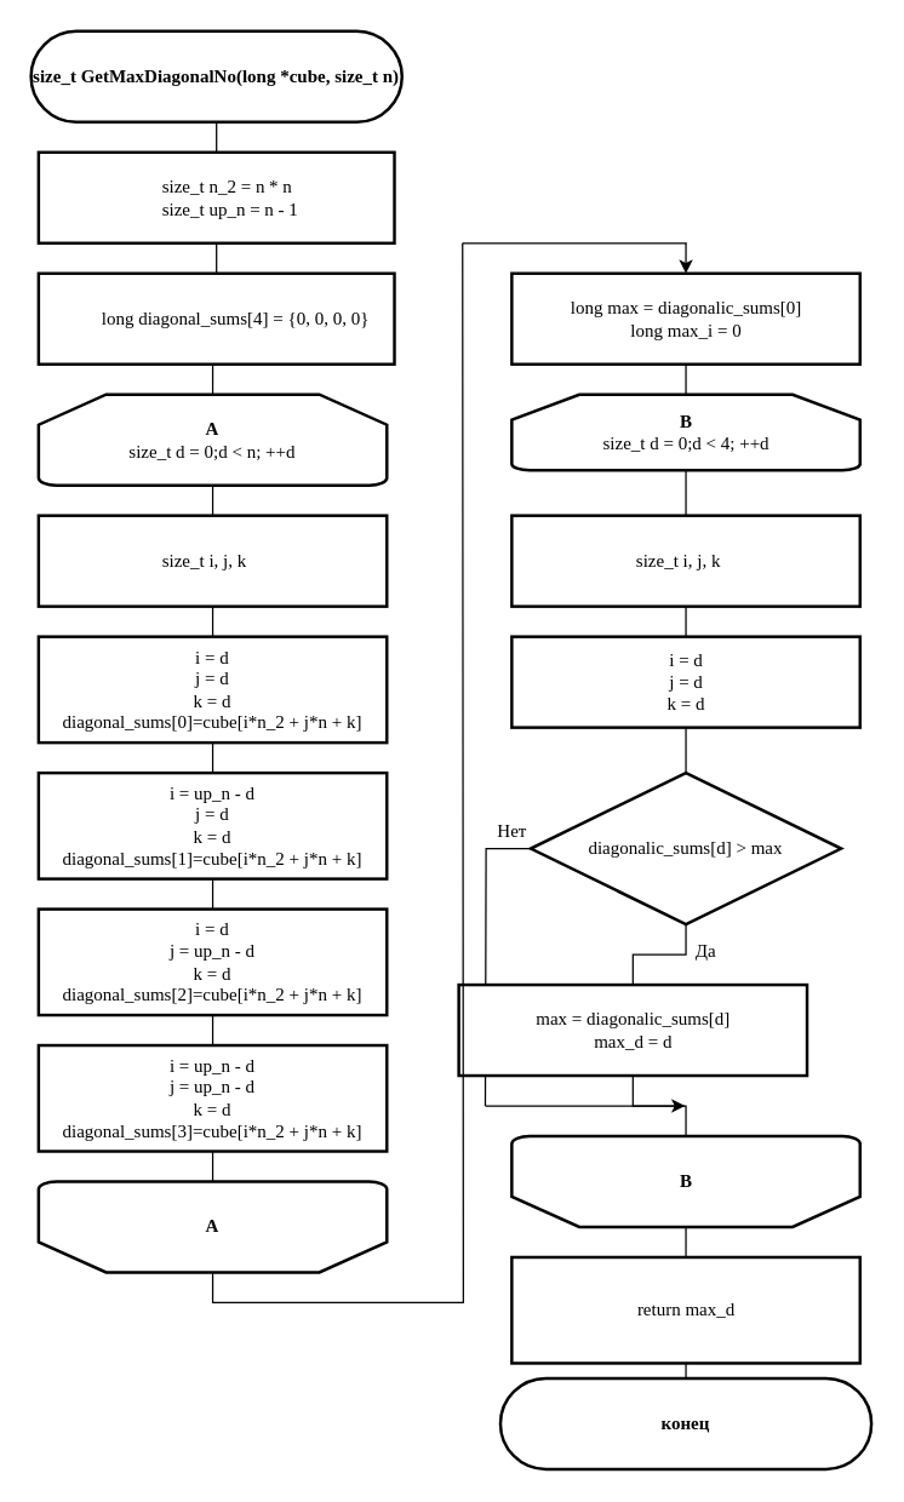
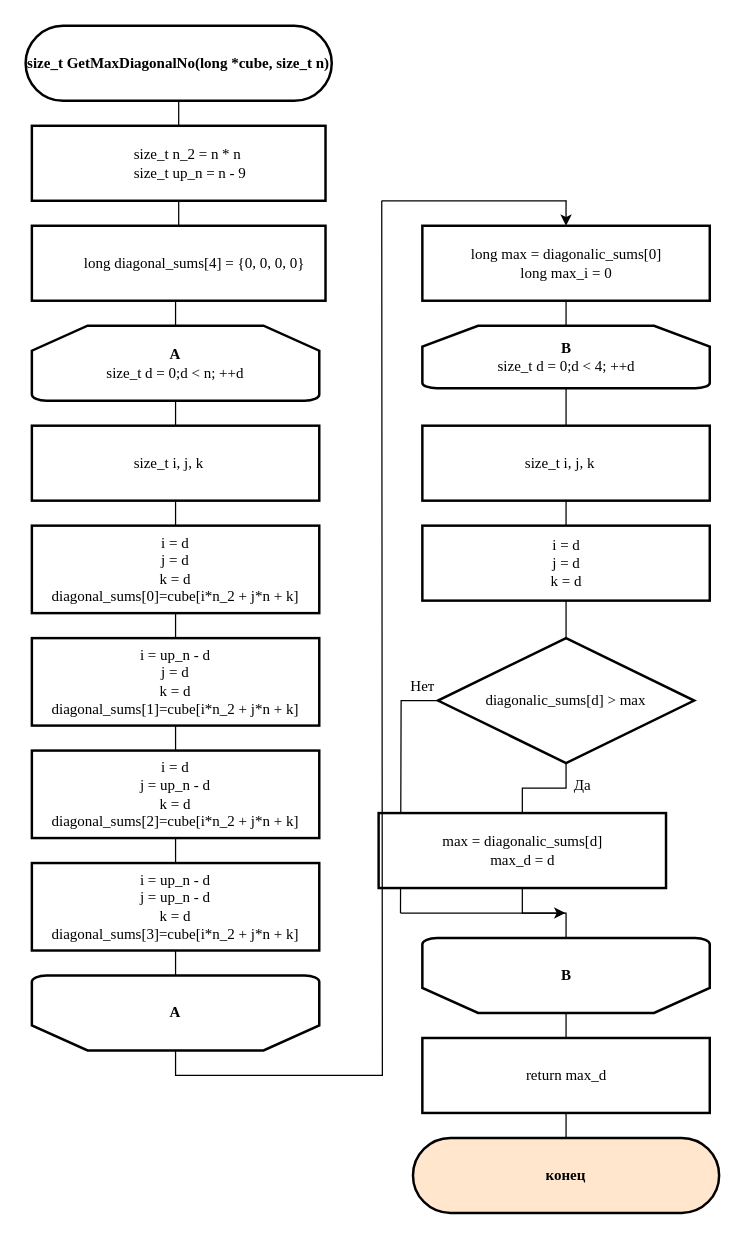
- <mxCell id="6" value="&lt;blockquote style=&quot;margin: 0 0 0 40px; border: none; padding: 0px;&quot;&gt;&lt;blockquote style=&quot;margin: 0 0 0 40px; border: none; padding: 0px;&quot;&gt;&lt;font face=&quot;Gost Type B&quot;&gt;size_t n_2 = n * n&lt;/font&gt;&lt;/blockquote&gt;&lt;blockquote style=&quot;margin: 0 0 0 40px; border: none; padding: 0px;&quot;&gt;&lt;div style=&quot;&quot;&gt;&lt;font face=&quot;Gost Type B&quot;&gt;size_t up_n = n - 1&lt;/font&gt;&lt;/div&gt;&lt;/blockquote&gt;&lt;/blockquote&gt;" style="rounded=0;whiteSpace=wrap;html=1;align=left;strokeWidth=1.968;" parent="1" vertex="1"><mxGeometry x="25" y="100" width="235" height="60" as="geometry" /></mxCell>
+ <mxCell id="6" value="&lt;blockquote style=&quot;margin: 0 0 0 40px; border: none; padding: 0px;&quot;&gt;&lt;blockquote style=&quot;margin: 0 0 0 40px; border: none; padding: 0px;&quot;&gt;&lt;font face=&quot;Gost Type B&quot;&gt;size_t n_2 = n * n&lt;/font&gt;&lt;/blockquote&gt;&lt;blockquote style=&quot;margin: 0 0 0 40px; border: none; padding: 0px;&quot;&gt;&lt;div style=&quot;&quot;&gt;&lt;font face=&quot;Gost Type B&quot;&gt;size_t up_n = n - 9&lt;/font&gt;&lt;/div&gt;&lt;/blockquote&gt;&lt;/blockquote&gt;" style="rounded=0;whiteSpace=wrap;html=1;align=left;strokeWidth=1.968;" parent="1" vertex="1"><mxGeometry x="25" y="100" width="235" height="60" as="geometry" /></mxCell>
- <mxCell id="31" value="&lt;font face=&quot;Gost Type B&quot;&gt;return max_d&lt;/font&gt;" style="rounded=0;whiteSpace=wrap;html=1;align=center;strokeWidth=1.968;" parent="1" vertex="1"><mxGeometry x="337.5" y="830" width="230" height="70" as="geometry" /></mxCell>
+ <mxCell id="31" value="&lt;font face=&quot;Gost Type B&quot;&gt;return max_d&lt;/font&gt;" style="rounded=0;whiteSpace=wrap;html=1;align=center;strokeWidth=1.968;" parent="1" vertex="1"><mxGeometry x="337.5" y="830" width="230" height="60" as="geometry" /></mxCell>
- <mxCell id="32" value="&lt;font face=&quot;Gost Type B&quot;&gt;&lt;b&gt;конец&lt;/b&gt;&lt;/font&gt;" style="rounded=1;whiteSpace=wrap;html=1;arcSize=50;strokeWidth=1.968;" parent="1" vertex="1"><mxGeometry x="330" y="910" width="245" height="60" as="geometry" /></mxCell>
+ <mxCell id="32" value="&lt;font face=&quot;Gost Type B&quot;&gt;&lt;b&gt;конец&lt;/b&gt;&lt;/font&gt;" style="rounded=1;whiteSpace=wrap;html=1;arcSize=50;strokeWidth=1.968;fillColor=#ffe6cc;" parent="1" vertex="1"><mxGeometry x="330" y="910" width="245" height="60" as="geometry" /></mxCell>
